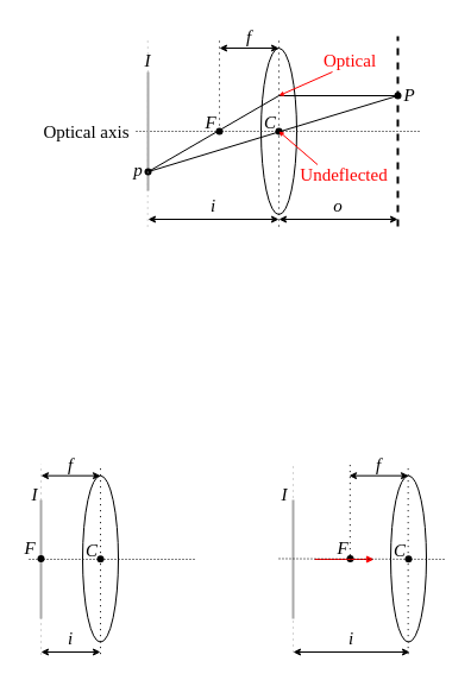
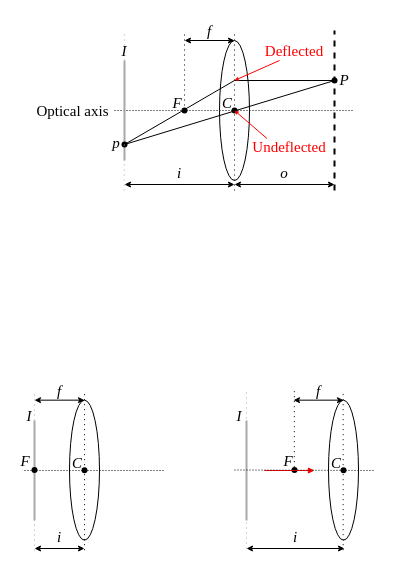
- <mxCell id="20" value="&lt;font face=&quot;Computer modern&quot; style=&quot;font-size: 15px;&quot;&gt;Optical&lt;/font&gt;" style="text;html=1;align=center;verticalAlign=middle;whiteSpace=wrap;rounded=0;fontColor=#ff0000;fontSize=15;fontFamily=Computer modern;" parent="1" vertex="1"><mxGeometry x="264" y="40" width="60" height="20" as="geometry" /></mxCell>
+ <mxCell id="20" value="&lt;font face=&quot;Computer modern&quot; style=&quot;font-size: 15px;&quot;&gt;Deflected&lt;/font&gt;" style="text;html=1;align=center;verticalAlign=middle;whiteSpace=wrap;rounded=0;fontColor=#ff0000;fontSize=15;fontFamily=Computer modern;" parent="1" vertex="1"><mxGeometry x="264" y="40" width="60" height="20" as="geometry" /></mxCell>
